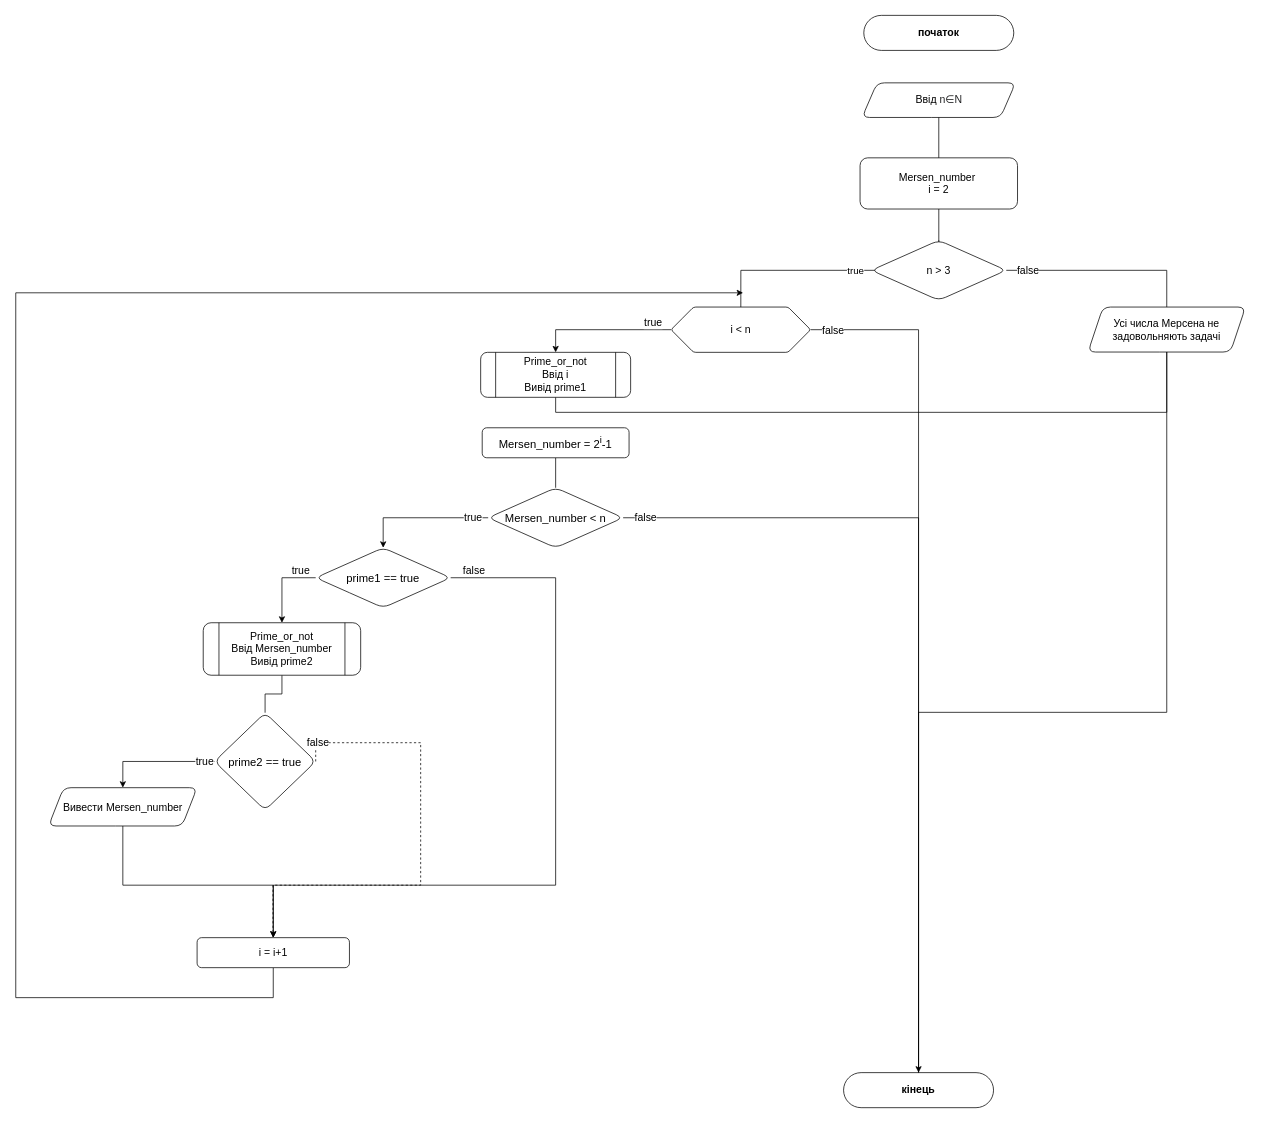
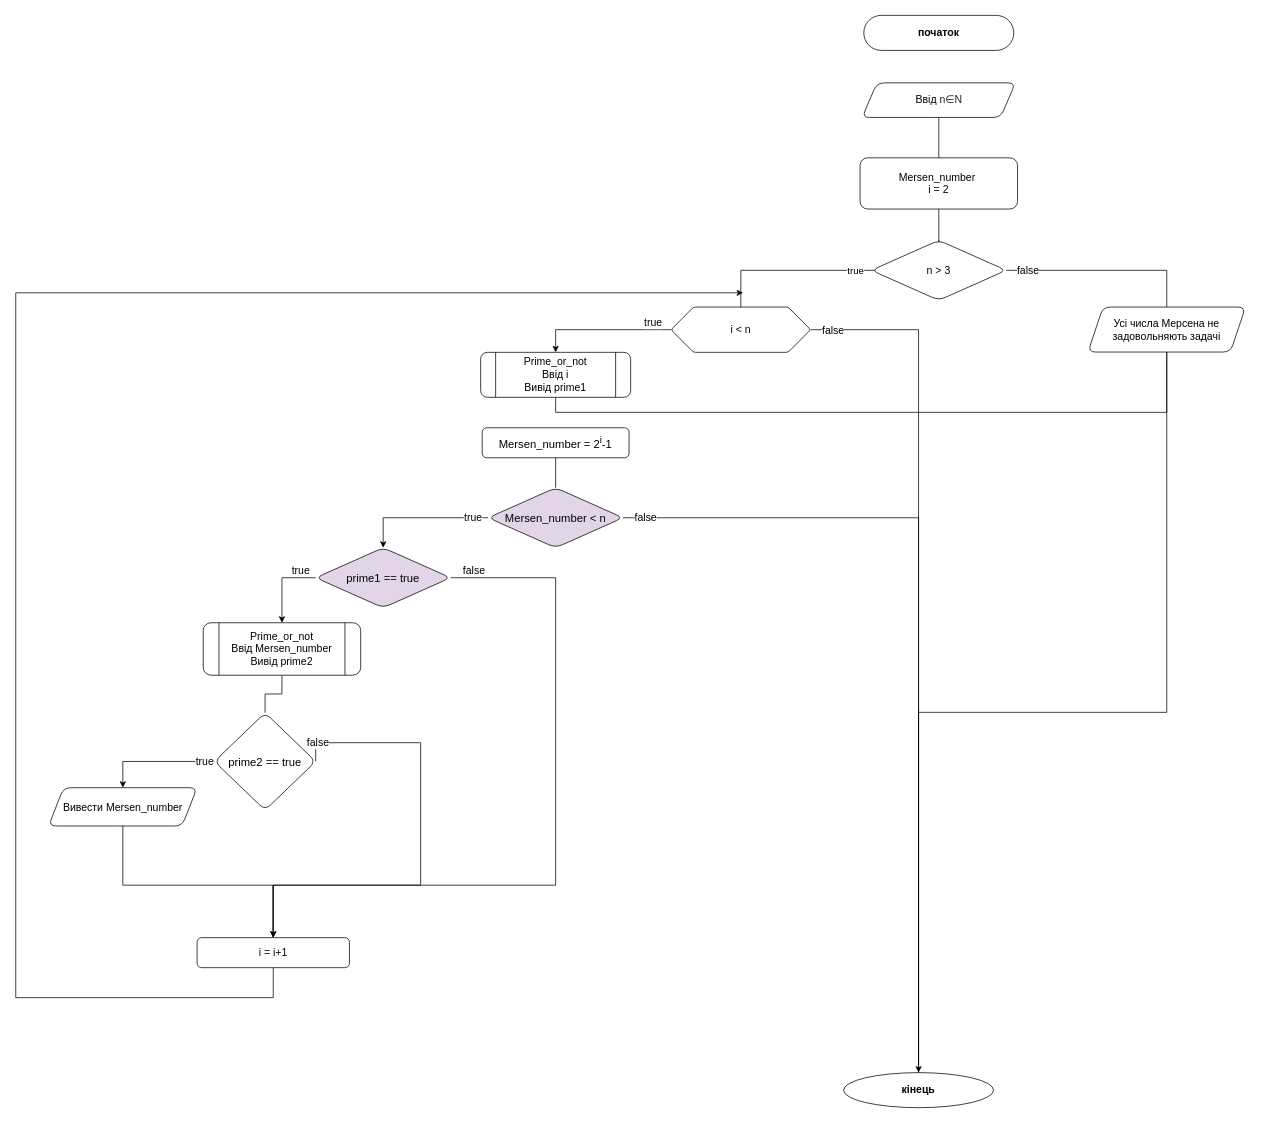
- <mxCell id="22" value="&lt;span style=&quot;font-size: 15px&quot;&gt;Mersen_number &amp;lt; n&lt;/span&gt;" style="rhombus;whiteSpace=wrap;html=1;verticalAlign=middle;flipV=1;rounded=1;fontSize=14;" vertex="1" parent="1"><mxGeometry x="650" y="650" width="180" height="80" as="geometry" /></mxCell>
+ <mxCell id="22" value="&lt;span style=&quot;font-size: 15px&quot;&gt;Mersen_number &amp;lt; n&lt;/span&gt;" style="rhombus;whiteSpace=wrap;html=1;verticalAlign=middle;flipV=1;rounded=1;fontSize=14;fillColor=#e1d5e7;" vertex="1" parent="1"><mxGeometry x="650" y="650" width="180" height="80" as="geometry" /></mxCell>
- <mxCell id="25" value="&lt;span style=&quot;font-size: 15px&quot;&gt;prime1 == true&lt;/span&gt;" style="rhombus;whiteSpace=wrap;html=1;verticalAlign=middle;flipV=1;rounded=1;fontSize=14;" vertex="1" parent="1"><mxGeometry x="420" y="730" width="180" height="80" as="geometry" /></mxCell>
+ <mxCell id="25" value="&lt;span style=&quot;font-size: 15px&quot;&gt;prime1 == true&lt;/span&gt;" style="rhombus;whiteSpace=wrap;html=1;verticalAlign=middle;flipV=1;rounded=1;fontSize=14;fillColor=#e1d5e7;" vertex="1" parent="1"><mxGeometry x="420" y="730" width="180" height="80" as="geometry" /></mxCell>
- <mxCell id="27" value="false" style="edgeStyle=orthogonalEdgeStyle;rounded=0;orthogonalLoop=1;jettySize=auto;html=1;exitX=1;exitY=0.5;exitDx=0;exitDy=0;fontSize=14;startArrow=none;startFill=0;endArrow=none;endFill=0;dashed=1;" edge="1" parent="1" source="28" target="14"><mxGeometry x="-0.909" relative="1" as="geometry"><Array as="points"><mxPoint x="560" y="990" /><mxPoint x="560" y="1180" /><mxPoint x="363" y="1180" /></Array><mxPoint as="offset" /></mxGeometry></mxCell>
+ <mxCell id="27" value="false" style="edgeStyle=orthogonalEdgeStyle;rounded=0;orthogonalLoop=1;jettySize=auto;html=1;exitX=1;exitY=0.5;exitDx=0;exitDy=0;fontSize=14;startArrow=none;startFill=0;endArrow=none;endFill=0;" edge="1" parent="1" source="28" target="14"><mxGeometry x="-0.909" relative="1" as="geometry"><Array as="points"><mxPoint x="560" y="990" /><mxPoint x="560" y="1180" /><mxPoint x="363" y="1180" /></Array><mxPoint as="offset" /></mxGeometry></mxCell>
- <mxCell id="12" value="&lt;b style=&quot;font-size: 14px;&quot;&gt;&lt;font style=&quot;font-size: 14px;&quot;&gt;кінець&lt;/font&gt;&lt;/b&gt;" style="rounded=1;whiteSpace=wrap;html=1;arcSize=50;fontSize=14;" parent="1" vertex="1"><mxGeometry x="1124" y="1430" width="200" height="46.73" as="geometry" /></mxCell>
+ <mxCell id="12" value="&lt;b style=&quot;font-size: 14px;&quot;&gt;&lt;font style=&quot;font-size: 14px;&quot;&gt;кінець&lt;/font&gt;&lt;/b&gt;" style="ellipse;whiteSpace=wrap;html=1;arcSize=50;fontSize=14;" parent="1" vertex="1"><mxGeometry x="1124" y="1430" width="200" height="46.73" as="geometry" /></mxCell>
